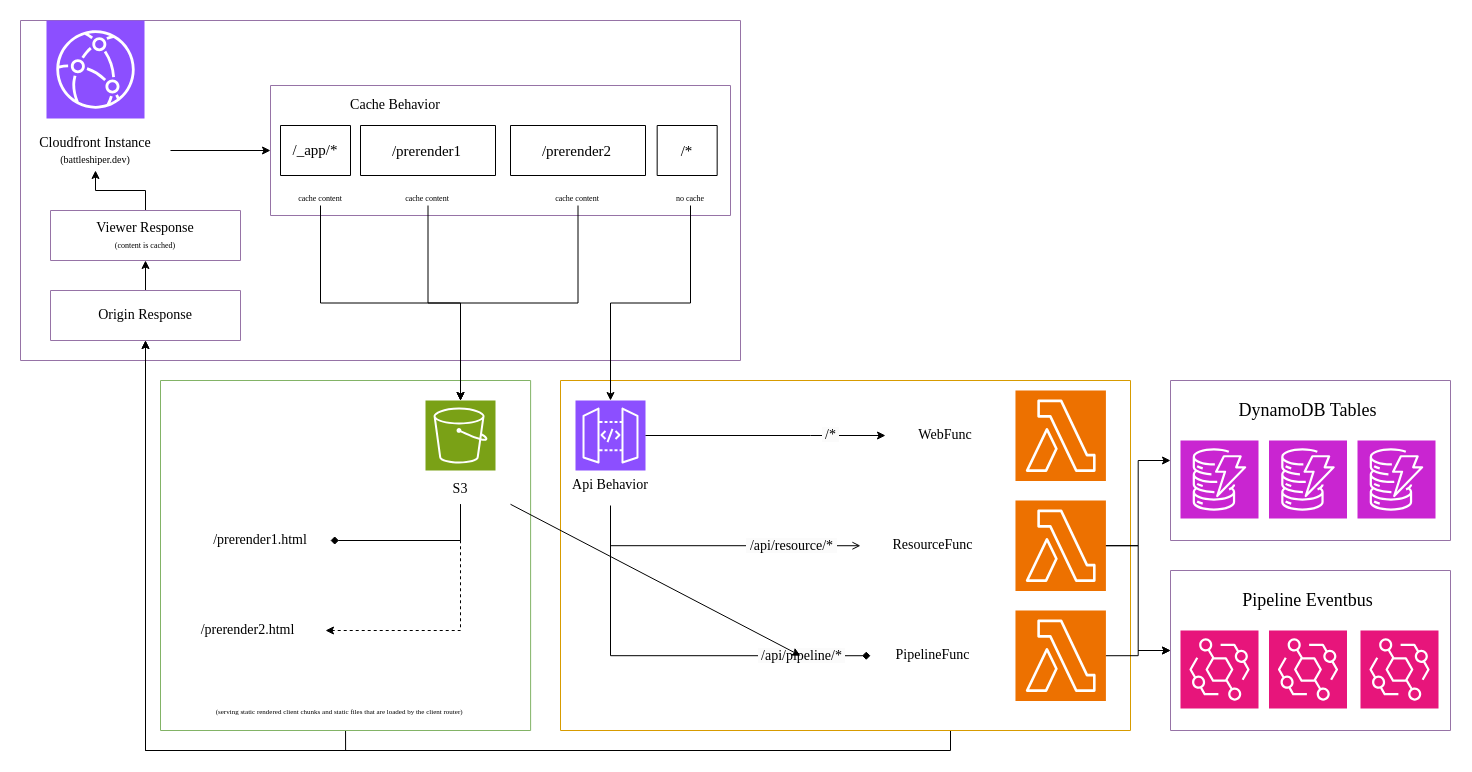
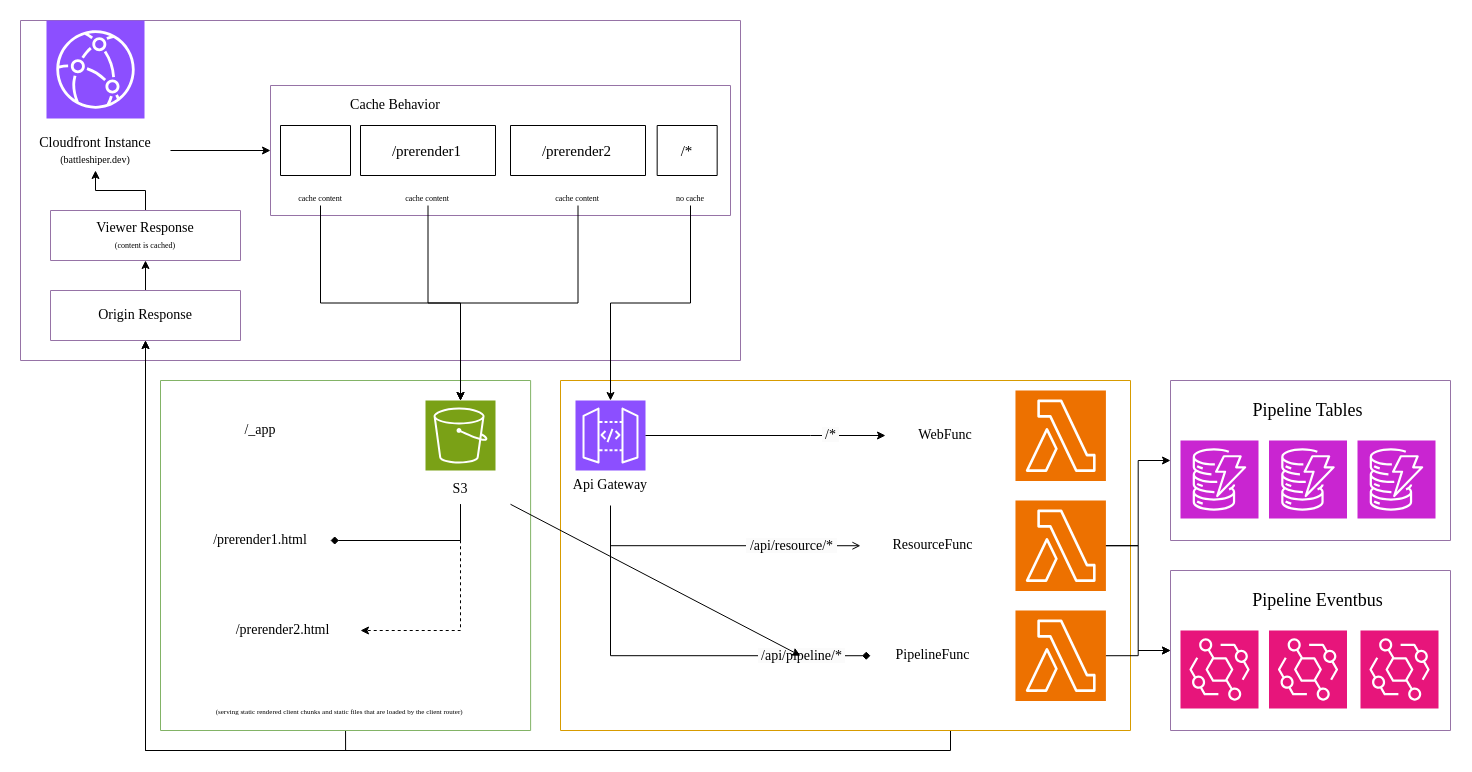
- <mxCell id="18" value="&lt;font style=&quot;font-size: 15px;&quot;&gt;/_app/*&lt;/font&gt;" style="text;html=1;align=center;verticalAlign=middle;whiteSpace=wrap;rounded=0;fontFamily=Ubuntu;fontSource=https%3A%2F%2Ffonts.googleapis.com%2Fcss%3Ffamily%3DUbuntu;fontSize=15;" vertex="1" parent="17"><mxGeometry x="3.889" y="4" width="62.222" height="40" as="geometry" /></mxCell>
- <mxCell id="67" value="DynamoDB Tables" style="text;html=1;align=center;verticalAlign=middle;whiteSpace=wrap;rounded=0;fontFamily=Ubuntu;fontSource=https%3A%2F%2Ffonts.googleapis.com%2Fcss%3Ffamily%3DUbuntu;fontSize=18;" vertex="1" parent="66"><mxGeometry x="10" y="10" width="255" height="40" as="geometry" /></mxCell>
+ <mxCell id="67" value="Pipeline Tables" style="text;html=1;align=center;verticalAlign=middle;whiteSpace=wrap;rounded=0;fontFamily=Ubuntu;fontSource=https%3A%2F%2Ffonts.googleapis.com%2Fcss%3Ffamily%3DUbuntu;fontSize=18;" vertex="1" parent="66"><mxGeometry x="10" y="10" width="255" height="40" as="geometry" /></mxCell>
+ <mxCell id="57" value="&lt;span style=&quot;font-size: 14px;&quot;&gt;/&lt;/span&gt;&lt;span style=&quot;font-size: 14px;&quot;&gt;_app&lt;/span&gt;" style="text;html=1;align=center;verticalAlign=middle;whiteSpace=wrap;rounded=0;fontFamily=Ubuntu;fontSource=https%3A%2F%2Ffonts.googleapis.com%2Fcss%3Ffamily%3DUbuntu;" vertex="1" parent="51"><mxGeometry x="40" y="30" width="120" height="40" as="geometry" /></mxCell>
- <mxCell id="37" value="&lt;span style=&quot;font-size: 14px;&quot;&gt;Api Behavior&lt;/span&gt;" style="text;html=1;align=center;verticalAlign=middle;whiteSpace=wrap;rounded=0;fontFamily=Ubuntu;fontSource=https%3A%2F%2Ffonts.googleapis.com%2Fcss%3Ffamily%3DUbuntu;" vertex="1" parent="36"><mxGeometry y="75.22" width="110" height="40" as="geometry" /></mxCell>
+ <mxCell id="37" value="&lt;span style=&quot;font-size: 14px;&quot;&gt;Api Gateway&lt;/span&gt;" style="text;html=1;align=center;verticalAlign=middle;whiteSpace=wrap;rounded=0;fontFamily=Ubuntu;fontSource=https%3A%2F%2Ffonts.googleapis.com%2Fcss%3Ffamily%3DUbuntu;" vertex="1" parent="36"><mxGeometry y="75.22" width="110" height="40" as="geometry" /></mxCell>
- <mxCell id="72" value="Pipeline Eventbus" style="text;html=1;align=center;verticalAlign=middle;whiteSpace=wrap;rounded=0;fontFamily=Ubuntu;fontSource=https%3A%2F%2Ffonts.googleapis.com%2Fcss%3Ffamily%3DUbuntu;fontSize=18;" vertex="1" parent="71"><mxGeometry x="10" y="10" width="255" height="40" as="geometry" /></mxCell>
+ <mxCell id="72" value="Pipeline Eventbus" style="text;html=1;align=center;verticalAlign=middle;whiteSpace=wrap;rounded=0;fontFamily=Ubuntu;fontSource=https%3A%2F%2Ffonts.googleapis.com%2Fcss%3Ffamily%3DUbuntu;fontSize=18;" vertex="1" parent="71"><mxGeometry x="20" y="10" width="255" height="40" as="geometry" /></mxCell>
- <mxCell id="56" value="&lt;span style=&quot;font-size: 14px;&quot;&gt;/prerender2.html&lt;/span&gt;" style="text;html=1;align=center;verticalAlign=middle;whiteSpace=wrap;rounded=0;fontFamily=Ubuntu;fontSource=https%3A%2F%2Ffonts.googleapis.com%2Fcss%3Ffamily%3DUbuntu;" vertex="1" parent="51"><mxGeometry x="10" y="230" width="155" height="40" as="geometry" /></mxCell>
+ <mxCell id="56" value="&lt;span style=&quot;font-size: 14px;&quot;&gt;/prerender2.html&lt;/span&gt;" style="text;html=1;align=center;verticalAlign=middle;whiteSpace=wrap;rounded=0;fontFamily=Ubuntu;fontSource=https%3A%2F%2Ffonts.googleapis.com%2Fcss%3Ffamily%3DUbuntu;" vertex="1" parent="51"><mxGeometry x="45" y="230" width="155" height="40" as="geometry" /></mxCell>
